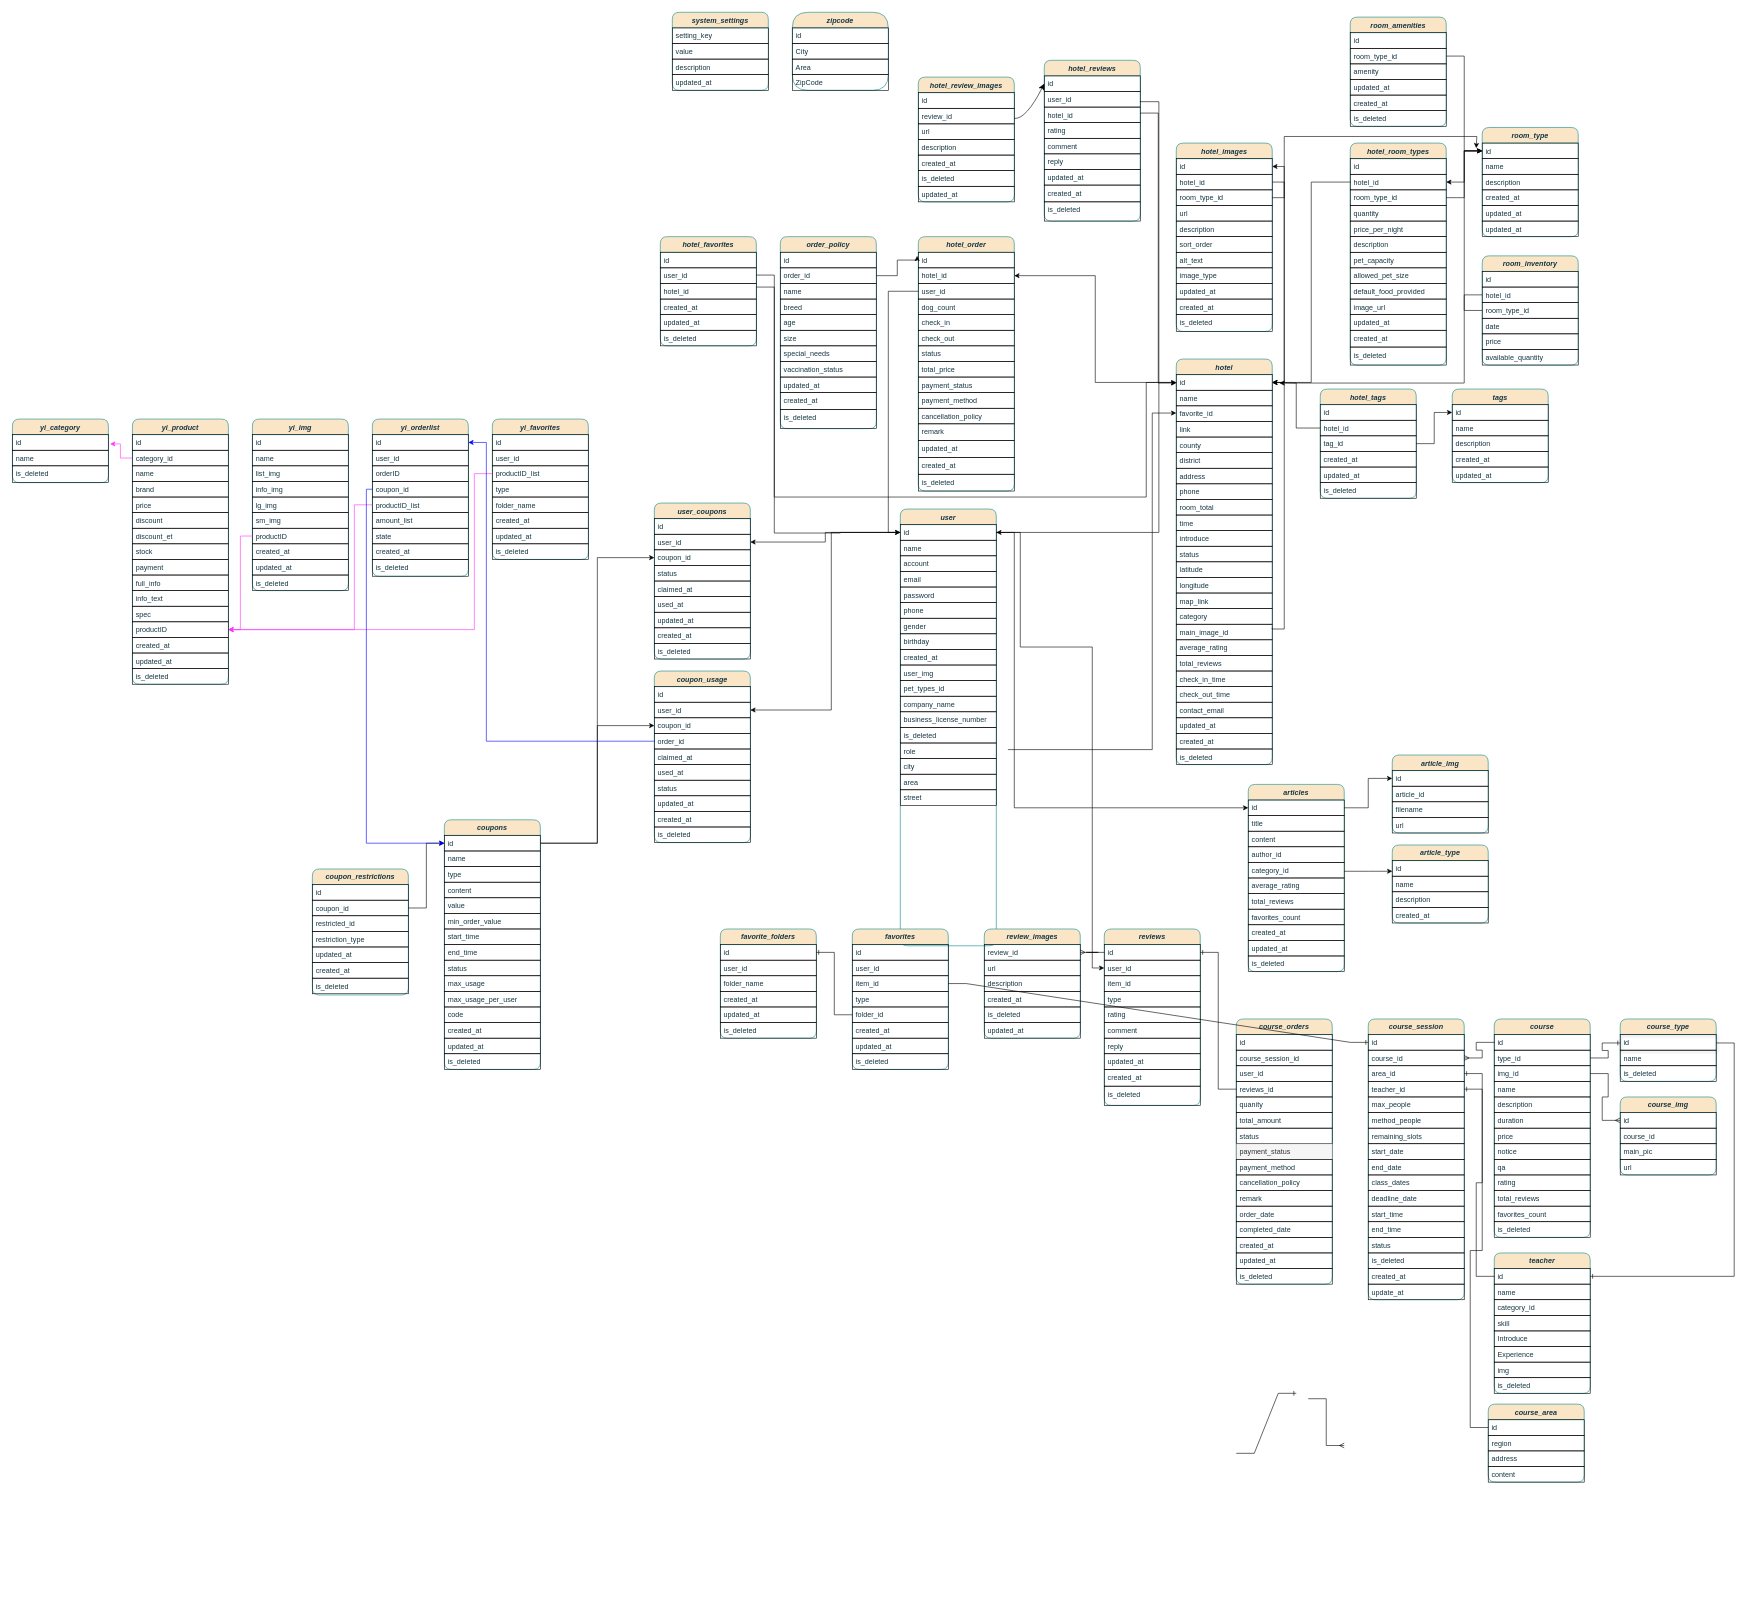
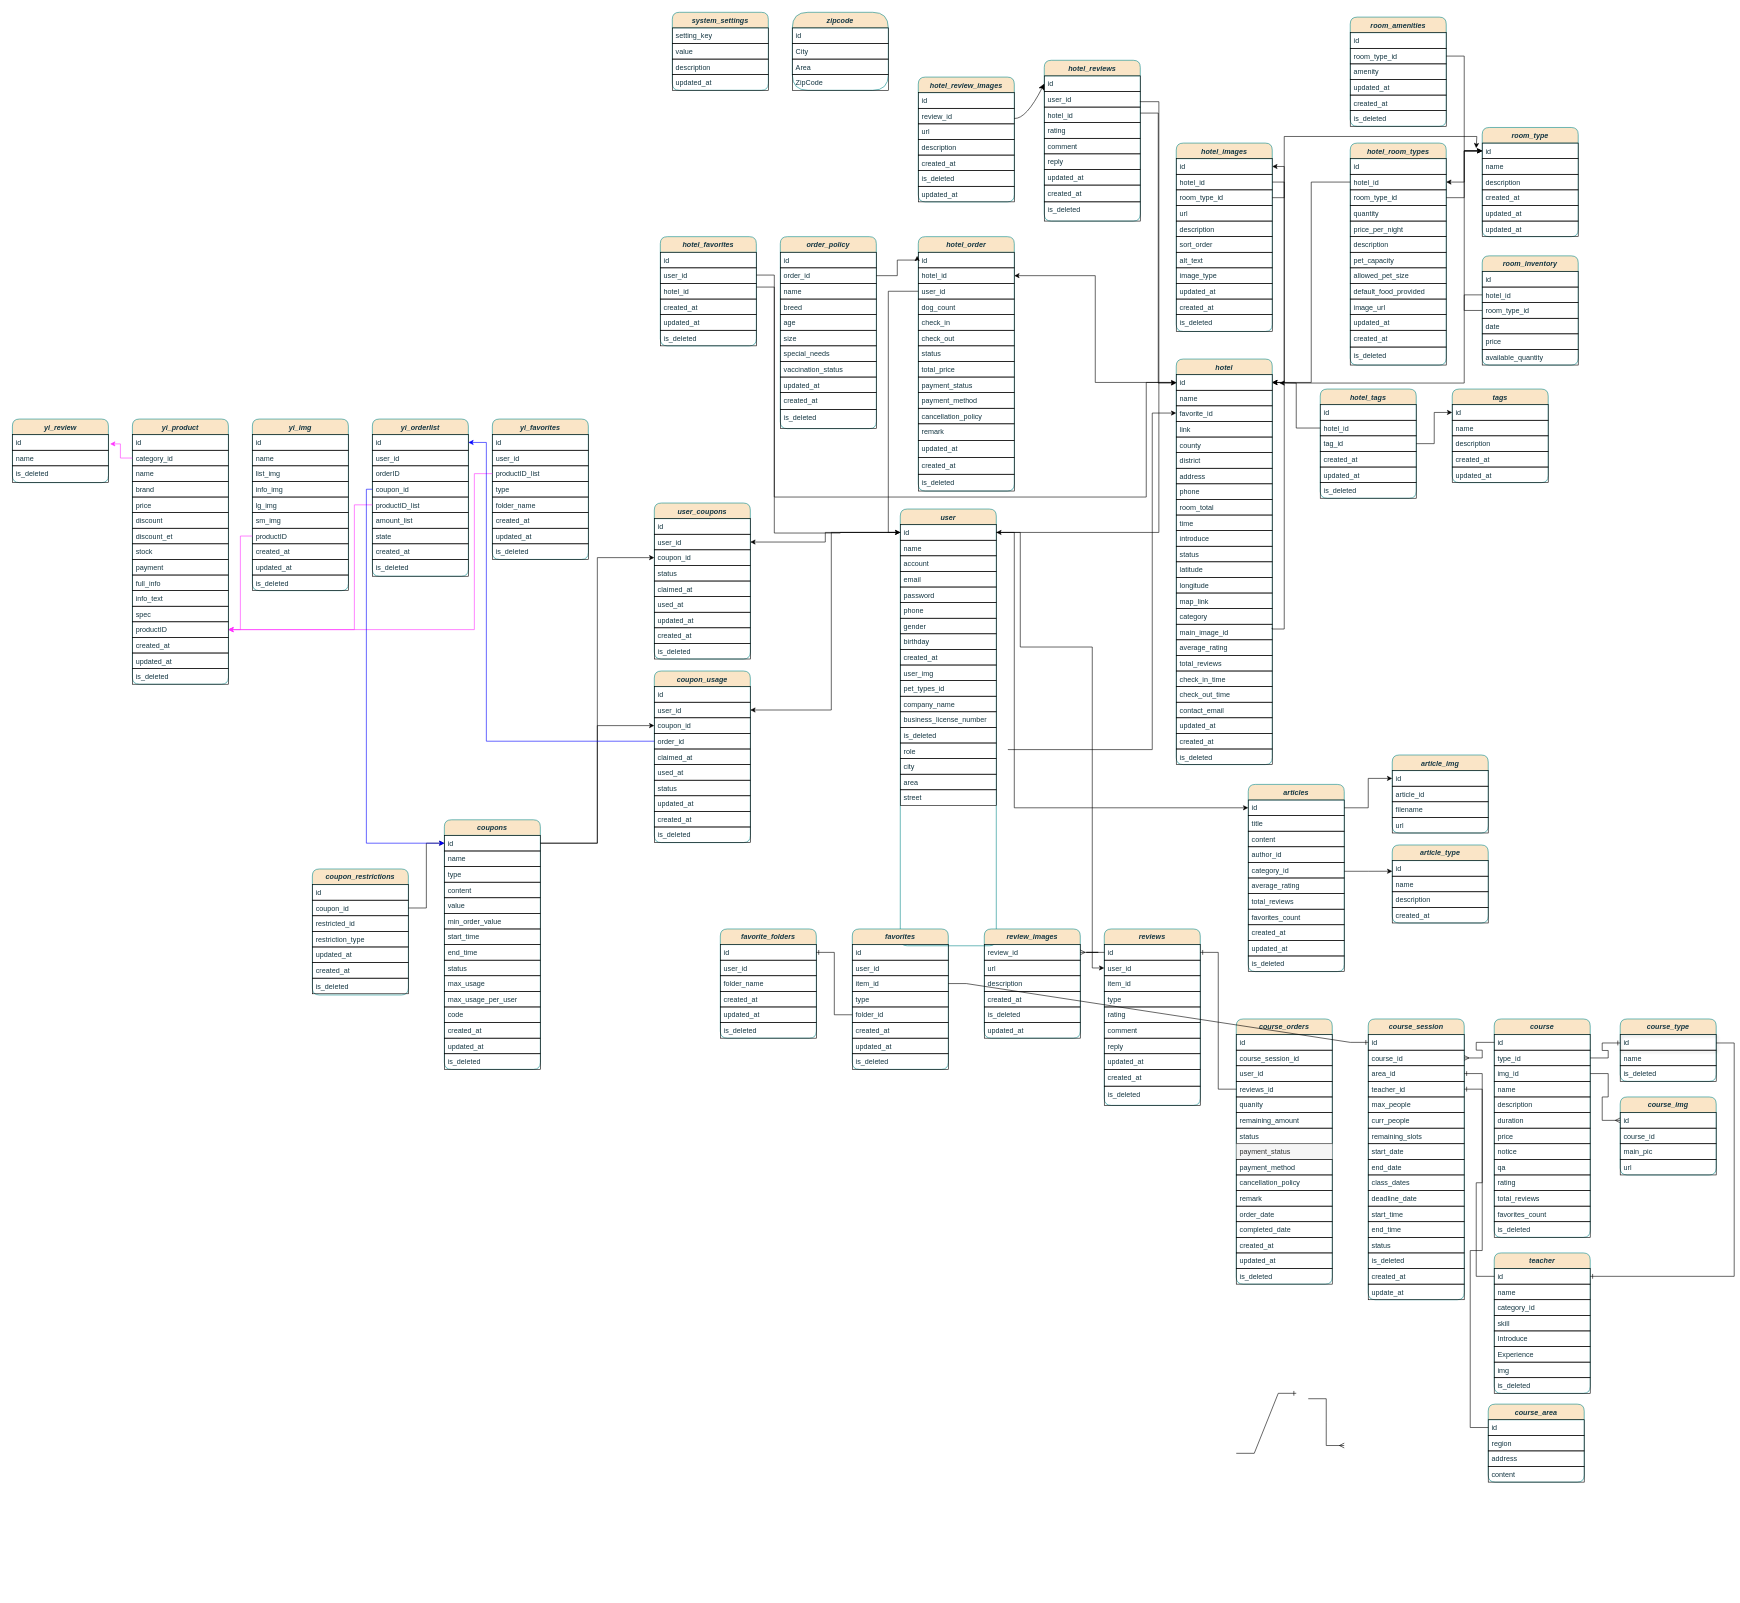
- <mxCell id="376" value="yi_category" style="swimlane;fontStyle=3;align=center;verticalAlign=top;childLayout=stackLayout;horizontal=1;startSize=26;horizontalStack=0;resizeParent=1;resizeLast=0;collapsible=1;marginBottom=0;rounded=1;shadow=0;strokeWidth=1;labelBackgroundColor=none;fillColor=#FAE5C7;strokeColor=#0F8B8D;fontColor=#143642;" parent="1" vertex="1"><mxGeometry x="20" y="698" width="160" height="106" as="geometry"><mxRectangle x="230" y="140" width="160" height="26" as="alternateBounds" /></mxGeometry></mxCell>
+ <mxCell id="376" value="yi_review" style="swimlane;fontStyle=3;align=center;verticalAlign=top;childLayout=stackLayout;horizontal=1;startSize=26;horizontalStack=0;resizeParent=1;resizeLast=0;collapsible=1;marginBottom=0;rounded=1;shadow=0;strokeWidth=1;labelBackgroundColor=none;fillColor=#FAE5C7;strokeColor=#0F8B8D;fontColor=#143642;" parent="1" vertex="1"><mxGeometry x="20" y="698" width="160" height="106" as="geometry"><mxRectangle x="230" y="140" width="160" height="26" as="alternateBounds" /></mxGeometry></mxCell>
- <mxCell id="124" value="total_amount" style="text;align=left;verticalAlign=top;spacingLeft=4;spacingRight=4;overflow=hidden;rotatable=0;points=[[0,0.5],[1,0.5]];portConstraint=eastwest;rounded=0;shadow=0;html=0;labelBackgroundColor=none;fontColor=#143642;strokeColor=default;" parent="118" vertex="1"><mxGeometry y="156" width="160" height="26" as="geometry" /></mxCell>
+ <mxCell id="124" value="remaining_amount" style="text;align=left;verticalAlign=top;spacingLeft=4;spacingRight=4;overflow=hidden;rotatable=0;points=[[0,0.5],[1,0.5]];portConstraint=eastwest;rounded=0;shadow=0;html=0;labelBackgroundColor=none;fontColor=#143642;strokeColor=default;" parent="118" vertex="1"><mxGeometry y="156" width="160" height="26" as="geometry" /></mxCell>
- <mxCell id="141" value="method_people" style="text;align=left;verticalAlign=top;spacingLeft=4;spacingRight=4;overflow=hidden;rotatable=0;points=[[0,0.5],[1,0.5]];portConstraint=eastwest;rounded=0;shadow=0;html=0;labelBackgroundColor=none;fontColor=#143642;strokeColor=default;" parent="135" vertex="1"><mxGeometry y="156" width="160" height="26" as="geometry" /></mxCell>
+ <mxCell id="141" value="curr_people" style="text;align=left;verticalAlign=top;spacingLeft=4;spacingRight=4;overflow=hidden;rotatable=0;points=[[0,0.5],[1,0.5]];portConstraint=eastwest;rounded=0;shadow=0;html=0;labelBackgroundColor=none;fontColor=#143642;strokeColor=default;" parent="135" vertex="1"><mxGeometry y="156" width="160" height="26" as="geometry" /></mxCell>
